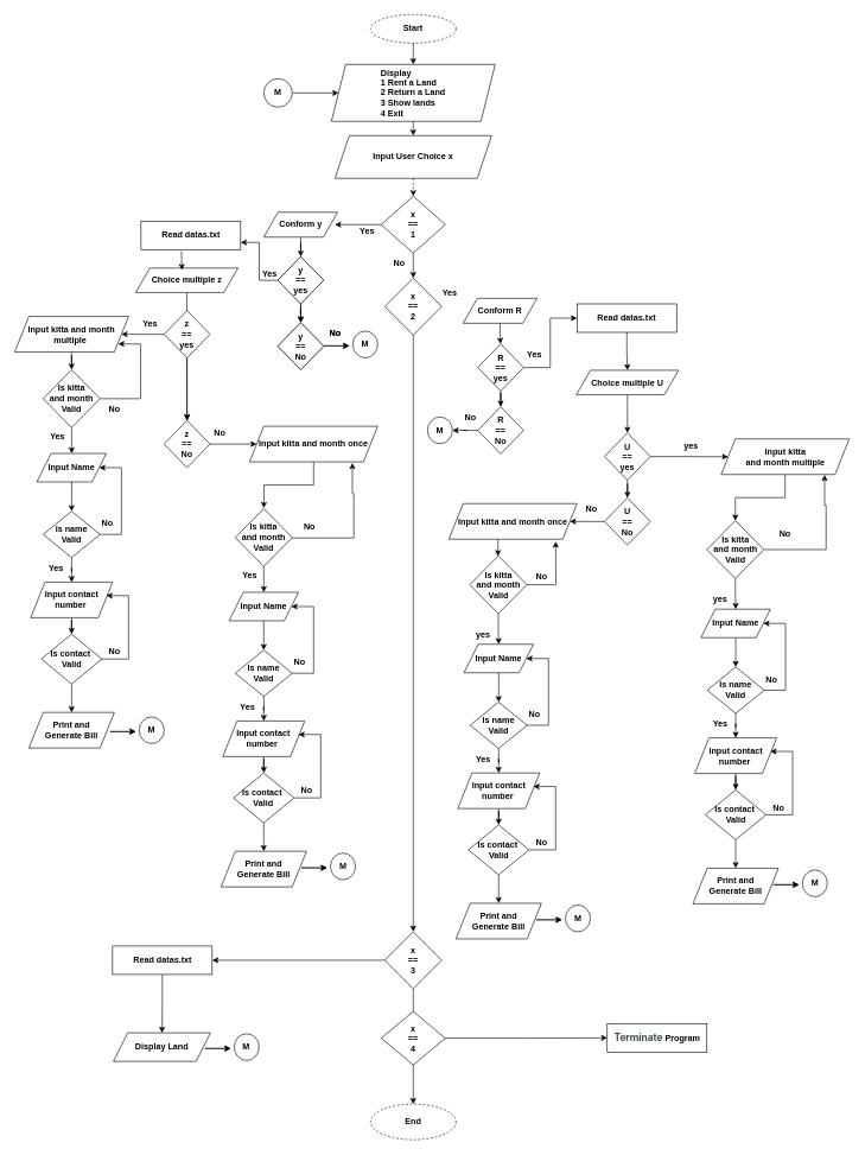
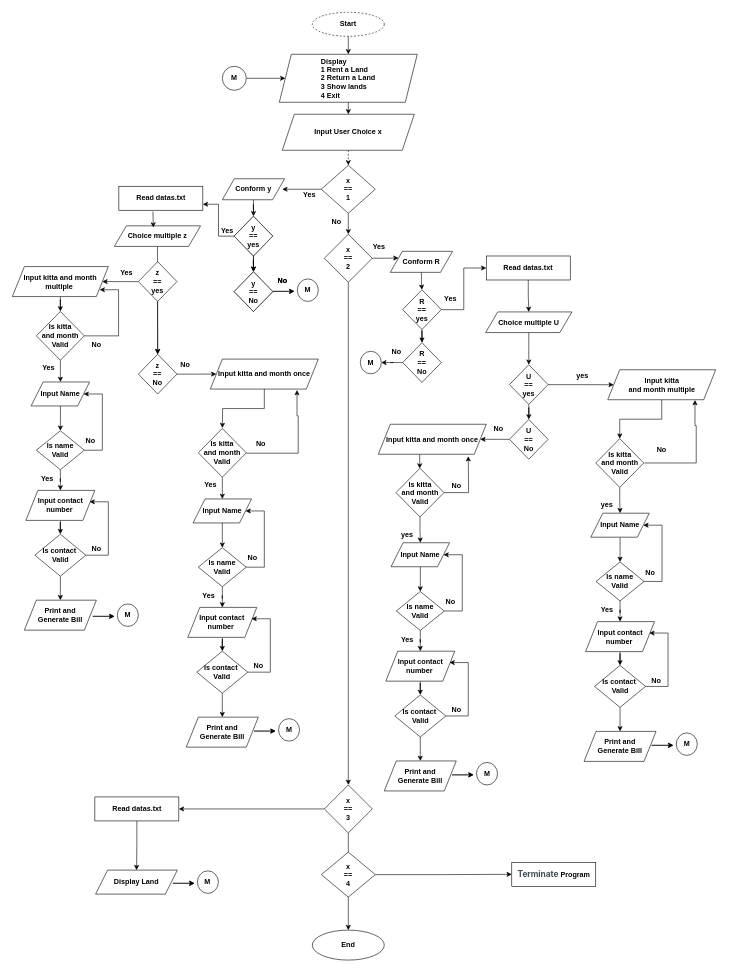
+ <mxCell id="8" style="edgeStyle=orthogonalEdgeStyle;rounded=0;orthogonalLoop=1;jettySize=auto;html=1;entryX=0;entryY=0.25;entryDx=0;entryDy=0;" edge="1" parent="1" source="9" target="94"><mxGeometry relative="1" as="geometry" /></mxCell>
- <mxCell id="12" value="&lt;b&gt;End&lt;/b&gt;" style="ellipse;whiteSpace=wrap;html=1;dashed=1;" parent="1" vertex="1"><mxGeometry x="520" y="1550" width="120" height="50" as="geometry" /></mxCell>
+ <mxCell id="12" value="&lt;b&gt;End&lt;/b&gt;" style="ellipse;whiteSpace=wrap;html=1;" parent="1" vertex="1"><mxGeometry x="520" y="1550" width="120" height="50" as="geometry" /></mxCell>
